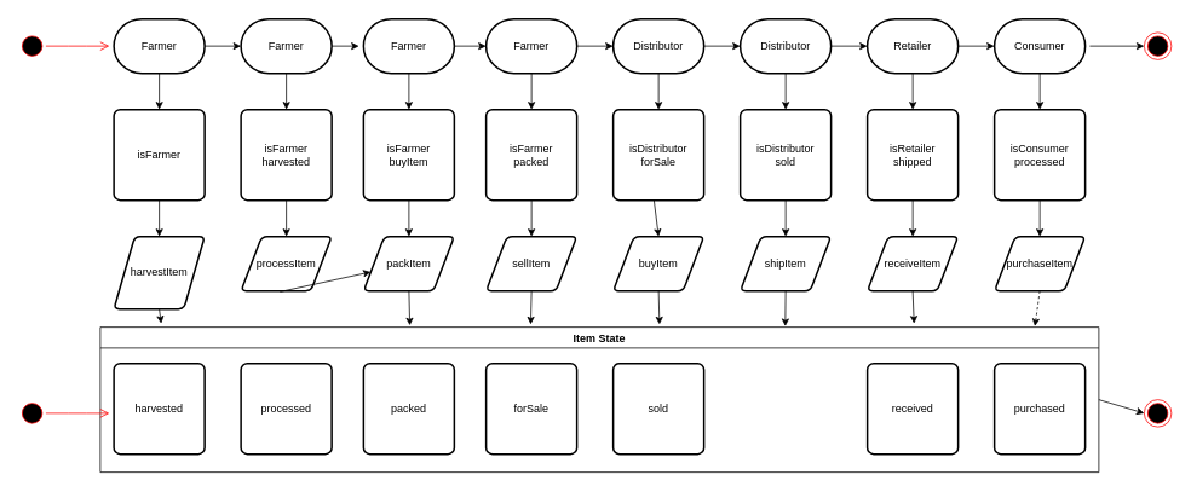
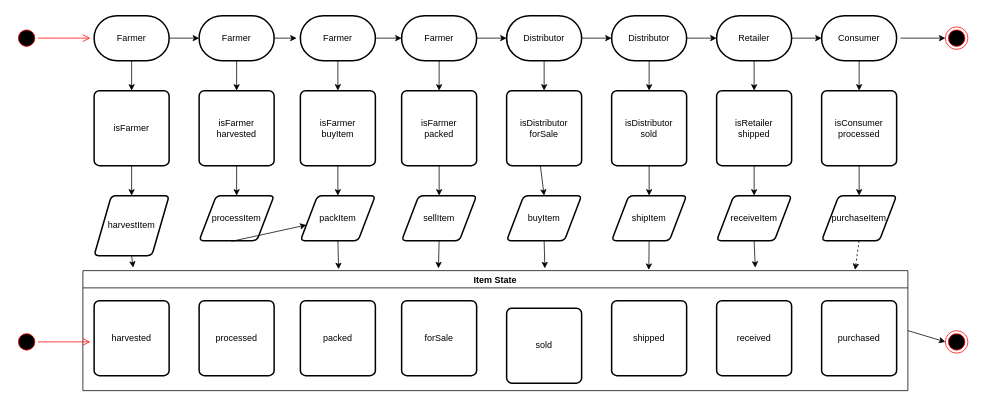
- <mxCell id="35" value="sold" style="rounded=1;whiteSpace=wrap;html=1;absoluteArcSize=1;arcSize=14;strokeWidth=2;" vertex="1" parent="31"><mxGeometry x="565" y="40" width="100" height="100" as="geometry" /></mxCell>
+ <mxCell id="35" value="sold" style="rounded=1;whiteSpace=wrap;html=1;absoluteArcSize=1;arcSize=14;strokeWidth=2;" vertex="1" parent="31"><mxGeometry x="565" y="50" width="100" height="100" as="geometry" /></mxCell>
+ <mxCell id="34" value="shipped" style="rounded=1;whiteSpace=wrap;html=1;absoluteArcSize=1;arcSize=14;strokeWidth=2;" vertex="1" parent="31"><mxGeometry x="705" y="40" width="100" height="100" as="geometry" /></mxCell>
